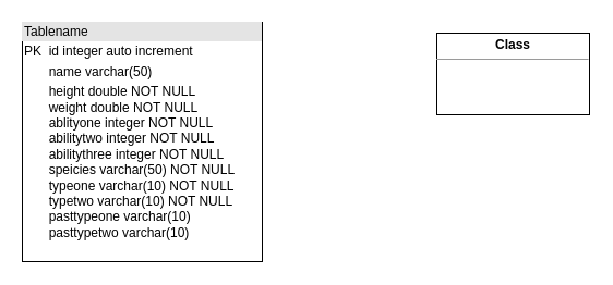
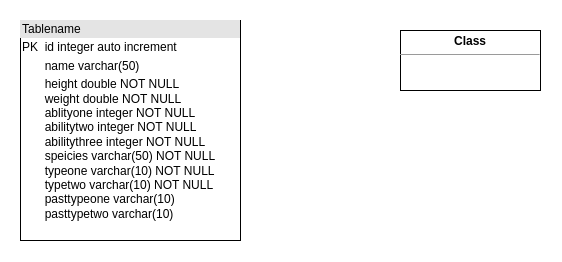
- <mxCell id="4" value="&lt;p style=&quot;margin:0px;margin-top:4px;text-align:center;&quot;&gt;&lt;b&gt;Class&lt;/b&gt;&lt;/p&gt;&lt;hr size=&quot;1&quot;/&gt;&lt;div style=&quot;height:2px;&quot;&gt;&lt;/div&gt;" style="verticalAlign=top;align=left;overflow=fill;fontSize=12;fontFamily=Helvetica;html=1;whiteSpace=wrap;" vertex="1" parent="1"><mxGeometry x="400" y="30" width="140" height="75" as="geometry" /></mxCell>
+ <mxCell id="4" value="&lt;p style=&quot;margin:0px;margin-top:4px;text-align:center;&quot;&gt;&lt;b&gt;Class&lt;/b&gt;&lt;/p&gt;&lt;hr size=&quot;1&quot;/&gt;&lt;div style=&quot;height:2px;&quot;&gt;&lt;/div&gt;" style="verticalAlign=top;align=left;overflow=fill;fontSize=12;fontFamily=Helvetica;html=1;whiteSpace=wrap;" vertex="1" parent="1"><mxGeometry x="400" y="30" width="140" height="60" as="geometry" /></mxCell>
